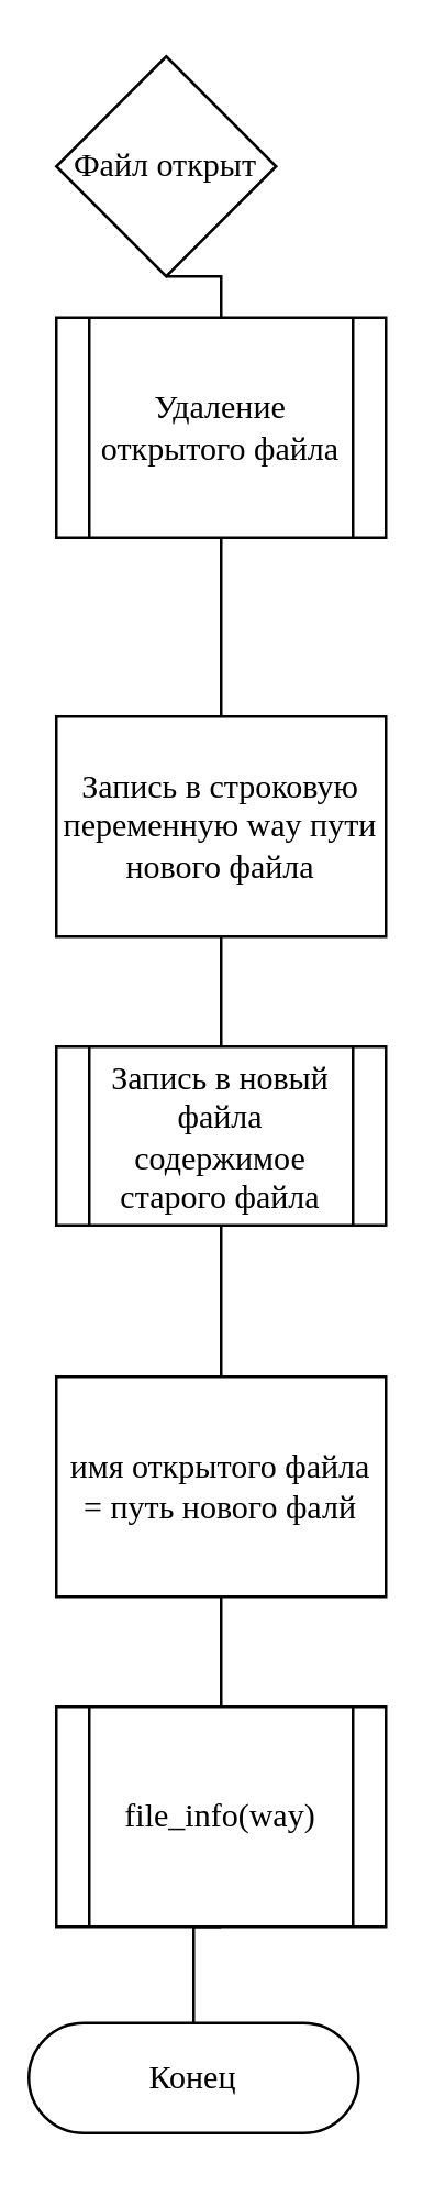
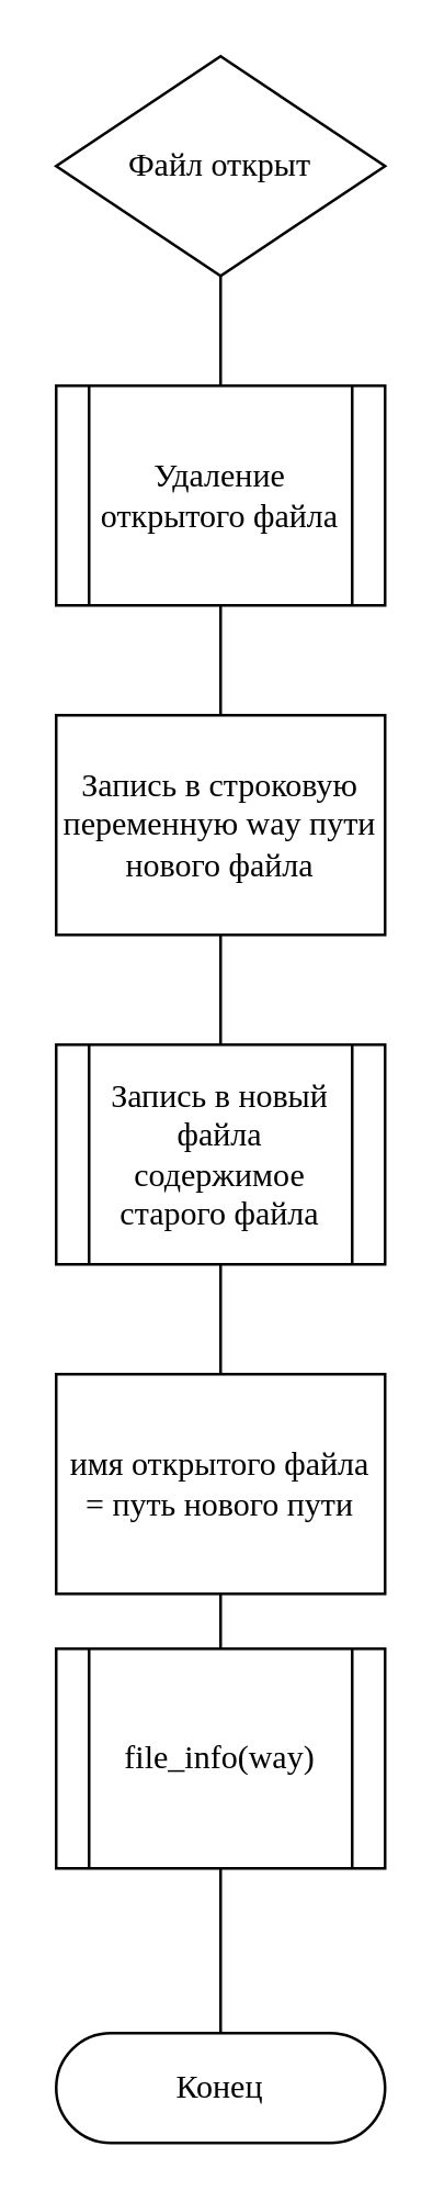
- <mxCell id="3" value="Файл открыт" style="rhombus;whiteSpace=wrap;html=1;fontFamily=Times New Roman;" vertex="1" parent="1"><mxGeometry x="20" y="20" width="80" height="80" as="geometry" /></mxCell>
+ <mxCell id="3" value="Файл открыт" style="rhombus;whiteSpace=wrap;html=1;fontFamily=Times New Roman;" vertex="1" parent="1"><mxGeometry x="20" y="20" width="120" height="80" as="geometry" /></mxCell>
- <mxCell id="5" value="Удаление открытого файла" style="shape=process;whiteSpace=wrap;html=1;backgroundOutline=1;fontFamily=Times New Roman;" vertex="1" parent="1"><mxGeometry x="20" y="115" width="120" height="80" as="geometry" /></mxCell>
+ <mxCell id="5" value="Удаление открытого файла" style="shape=process;whiteSpace=wrap;html=1;backgroundOutline=1;fontFamily=Times New Roman;" vertex="1" parent="1"><mxGeometry x="20" y="140" width="120" height="80" as="geometry" /></mxCell>
- <mxCell id="9" value="Запись в новый файла содержимое старого файла" style="shape=process;whiteSpace=wrap;html=1;backgroundOutline=1;fontFamily=Times New Roman;" vertex="1" parent="1"><mxGeometry x="20" y="380" width="120" height="65" as="geometry" /></mxCell>
+ <mxCell id="9" value="Запись в новый файла содержимое старого файла" style="shape=process;whiteSpace=wrap;html=1;backgroundOutline=1;fontFamily=Times New Roman;" vertex="1" parent="1"><mxGeometry x="20" y="380" width="120" height="80" as="geometry" /></mxCell>
- <mxCell id="11" value="имя открытого файла = путь нового фалй" style="rounded=0;whiteSpace=wrap;html=1;fontFamily=Times New Roman;" vertex="1" parent="1"><mxGeometry x="20" y="500" width="120" height="80" as="geometry" /></mxCell>
+ <mxCell id="11" value="имя открытого файла = путь нового пути" style="rounded=0;whiteSpace=wrap;html=1;fontFamily=Times New Roman;" vertex="1" parent="1"><mxGeometry x="20" y="500" width="120" height="80" as="geometry" /></mxCell>
- <mxCell id="12" value="file_info(way)" style="shape=process;whiteSpace=wrap;html=1;backgroundOutline=1;fontFamily=Times New Roman;" vertex="1" parent="1"><mxGeometry x="20" y="620" width="120" height="80" as="geometry" /></mxCell>
+ <mxCell id="12" value="file_info(way)" style="shape=process;whiteSpace=wrap;html=1;backgroundOutline=1;fontFamily=Times New Roman;" vertex="1" parent="1"><mxGeometry x="20" y="600" width="120" height="80" as="geometry" /></mxCell>
- <mxCell id="13" value="Конец" style="html=1;dashed=0;whiteSpace=wrap;shape=mxgraph.dfd.start;fontFamily=Times New Roman;" vertex="1" parent="1"><mxGeometry x="10" y="735" width="120" height="40" as="geometry" /></mxCell>
+ <mxCell id="13" value="Конец" style="html=1;dashed=0;whiteSpace=wrap;shape=mxgraph.dfd.start;fontFamily=Times New Roman;" vertex="1" parent="1"><mxGeometry x="20" y="740" width="120" height="40" as="geometry" /></mxCell>
